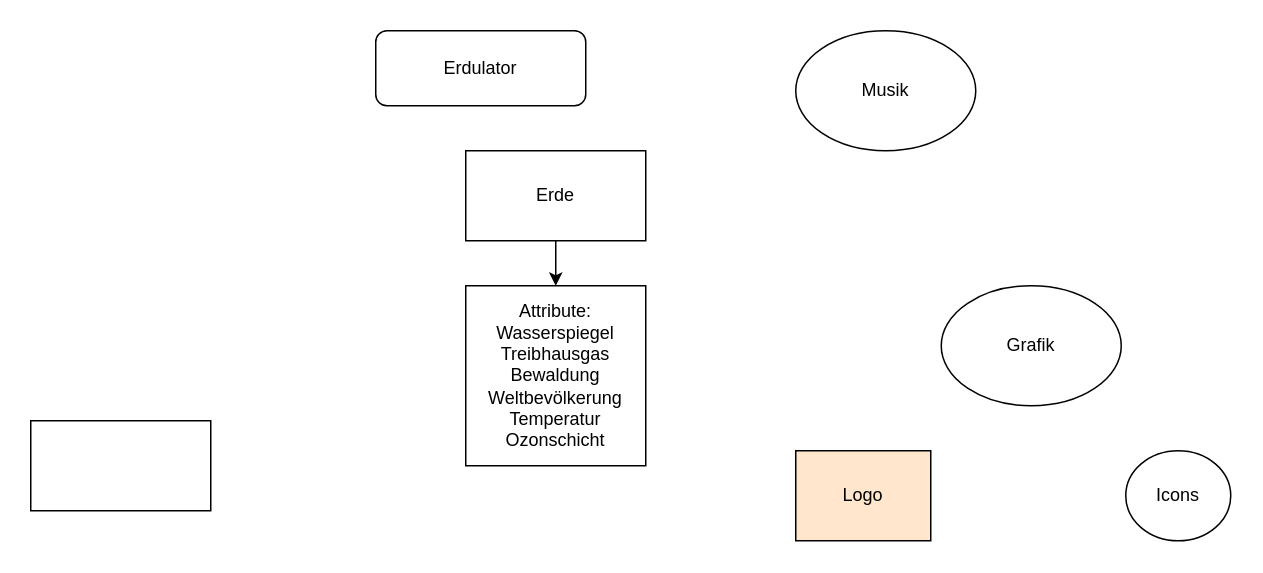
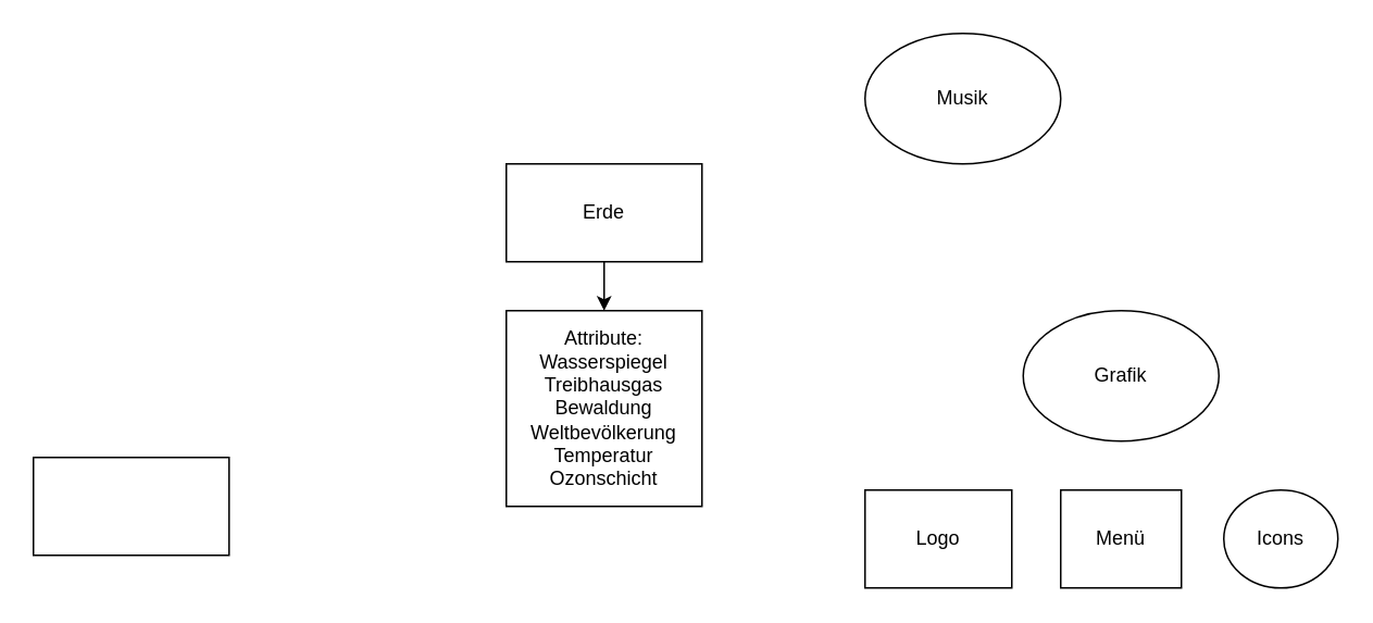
- <mxCell id="2" value="Erdulator" style="rounded=1;whiteSpace=wrap;html=1;" vertex="1" parent="1"><mxGeometry x="250" y="20" width="140" height="50" as="geometry" /></mxCell>
- <mxCell id="3" value="Logo" style="rounded=0;whiteSpace=wrap;html=1;fillColor=#ffe6cc;" vertex="1" parent="1"><mxGeometry x="530" y="300" width="90" height="60" as="geometry" /></mxCell>
+ <mxCell id="3" value="Logo" style="rounded=0;whiteSpace=wrap;html=1;" vertex="1" parent="1"><mxGeometry x="530" y="300" width="90" height="60" as="geometry" /></mxCell>
+ <mxCell id="8" value="Menü" style="rounded=0;whiteSpace=wrap;html=1;" vertex="1" parent="1"><mxGeometry x="650" y="300" width="74" height="60" as="geometry" /></mxCell>
